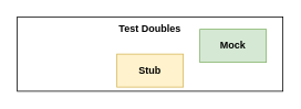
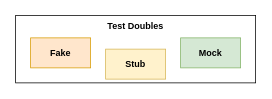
- <mxCell id="5" value="Mock" style="rounded=0;whiteSpace=wrap;html=1;fontStyle=1;fillColor=#d5e8d4;strokeColor=#82b366;" parent="1" vertex="1"><mxGeometry x="240" y="35" width="80" height="40" as="geometry" /></mxCell>
+ <mxCell id="5" value="Mock" style="rounded=0;whiteSpace=wrap;html=1;fontStyle=1;fillColor=#d5e8d4;strokeColor=#82b366;" parent="1" vertex="1"><mxGeometry x="240" y="50" width="80" height="40" as="geometry" /></mxCell>
+ <mxCell id="3" value="Fake" style="rounded=0;whiteSpace=wrap;html=1;fontStyle=1;fillColor=#ffe6cc;strokeColor=#d79b00;" parent="1" vertex="1"><mxGeometry x="40" y="50" width="80" height="40" as="geometry" /></mxCell>
